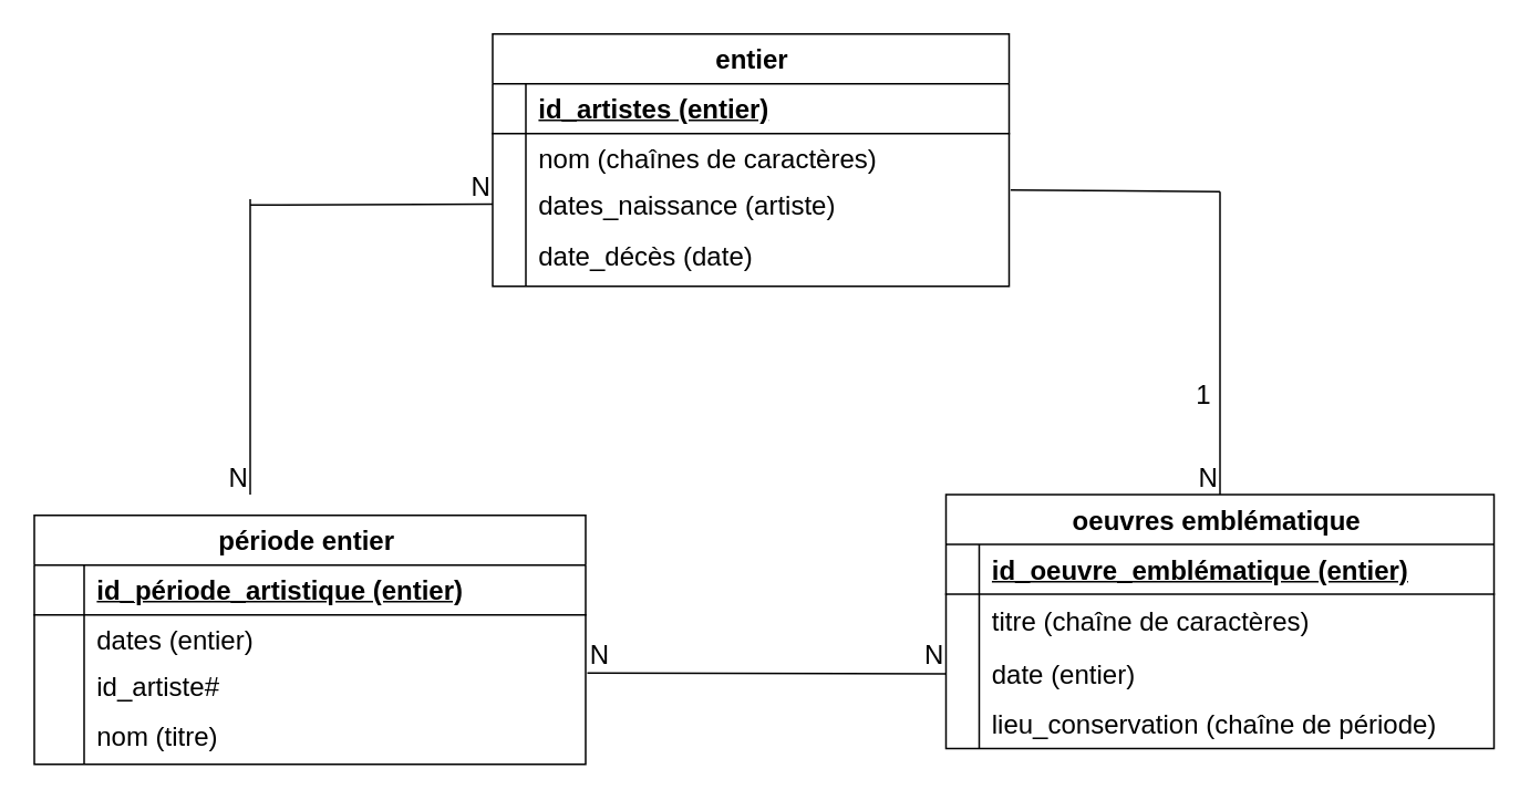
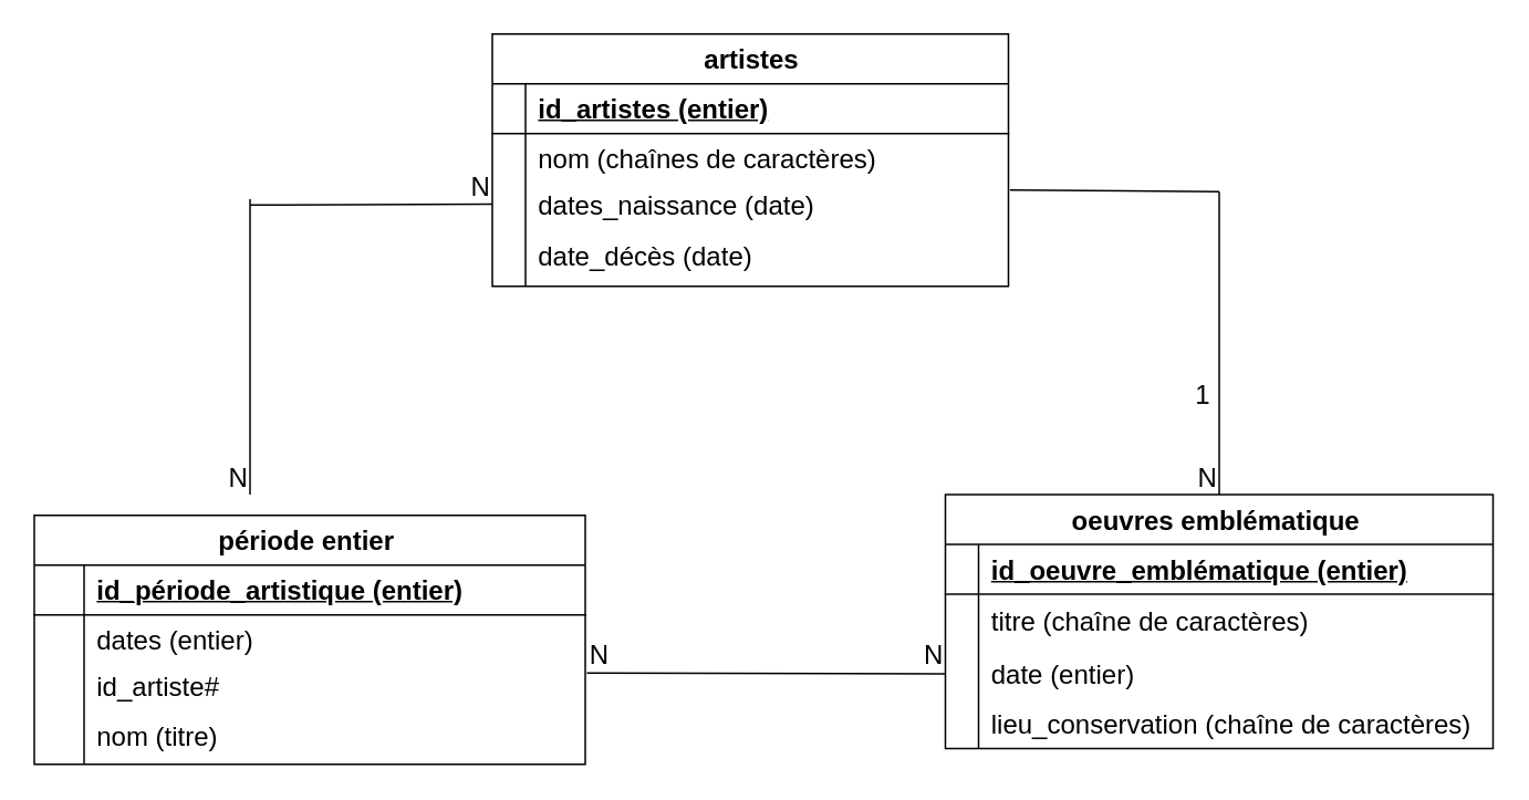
- <mxCell id="2" value="entier" style="shape=table;startSize=30;container=1;collapsible=1;childLayout=tableLayout;fixedRows=1;rowLines=0;fontStyle=1;align=center;resizeLast=1;html=1;fontSize=16;" vertex="1" parent="1"><mxGeometry x="296" width="311" height="152" as="geometry" y="20"><mxRectangle x="142" y="-93" width="92" height="31" as="alternateBounds" /></mxGeometry></mxCell>
+ <mxCell id="2" value="artistes" style="shape=table;startSize=30;container=1;collapsible=1;childLayout=tableLayout;fixedRows=1;rowLines=0;fontStyle=1;align=center;resizeLast=1;html=1;fontSize=16;" vertex="1" parent="1"><mxGeometry x="296" width="311" height="152" as="geometry" y="20"><mxRectangle x="142" y="-93" width="92" height="31" as="alternateBounds" /></mxGeometry></mxCell>
- <mxCell id="11" value="dates_naissance (artiste)" style="shape=partialRectangle;connectable=0;fillColor=none;top=0;left=0;bottom=0;right=0;align=left;spacingLeft=6;overflow=hidden;whiteSpace=wrap;html=1;fontSize=16;" vertex="1" parent="9"><mxGeometry x="20" width="291" height="25" as="geometry"><mxRectangle width="291" height="25" as="alternateBounds" /></mxGeometry></mxCell>
+ <mxCell id="11" value="dates_naissance (date)" style="shape=partialRectangle;connectable=0;fillColor=none;top=0;left=0;bottom=0;right=0;align=left;spacingLeft=6;overflow=hidden;whiteSpace=wrap;html=1;fontSize=16;" vertex="1" parent="9"><mxGeometry x="20" width="291" height="25" as="geometry"><mxRectangle width="291" height="25" as="alternateBounds" /></mxGeometry></mxCell>
- <mxCell id="27" value="lieu_conservation (chaîne de période)" style="shape=partialRectangle;connectable=0;fillColor=none;top=0;left=0;bottom=0;right=0;align=left;spacingLeft=6;overflow=hidden;whiteSpace=wrap;html=1;fontSize=16;" vertex="1" parent="25"><mxGeometry x="20" width="310" height="30" as="geometry"><mxRectangle width="310" height="30" as="alternateBounds" /></mxGeometry></mxCell>
+ <mxCell id="27" value="lieu_conservation (chaîne de caractères)" style="shape=partialRectangle;connectable=0;fillColor=none;top=0;left=0;bottom=0;right=0;align=left;spacingLeft=6;overflow=hidden;whiteSpace=wrap;html=1;fontSize=16;" vertex="1" parent="25"><mxGeometry x="20" width="310" height="30" as="geometry"><mxRectangle width="310" height="30" as="alternateBounds" /></mxGeometry></mxCell>
